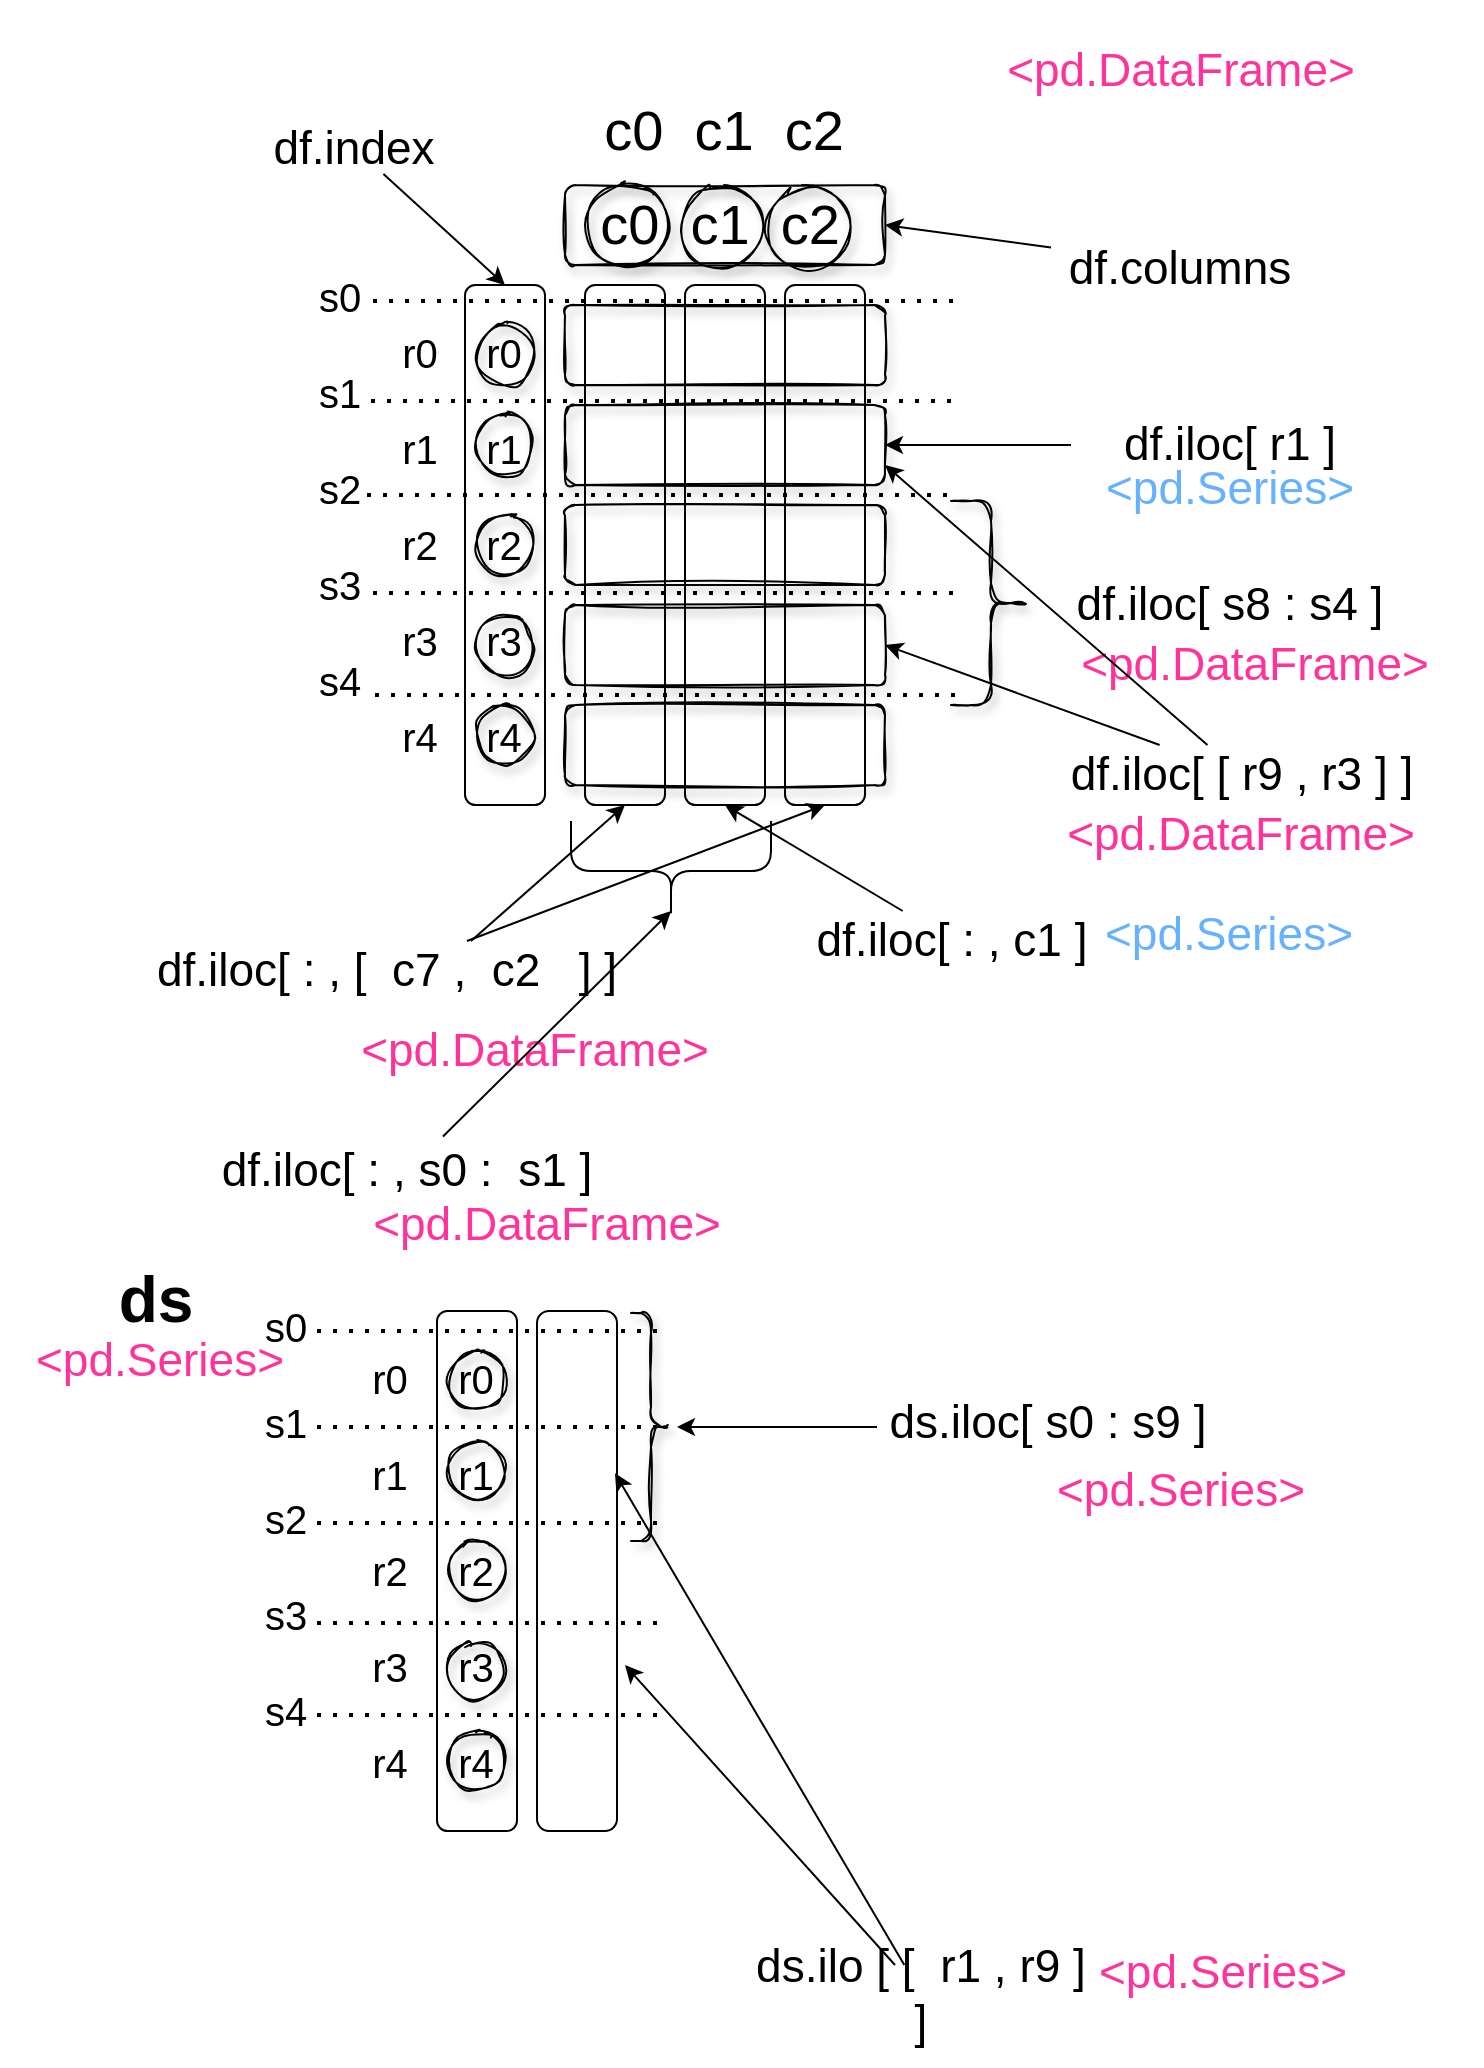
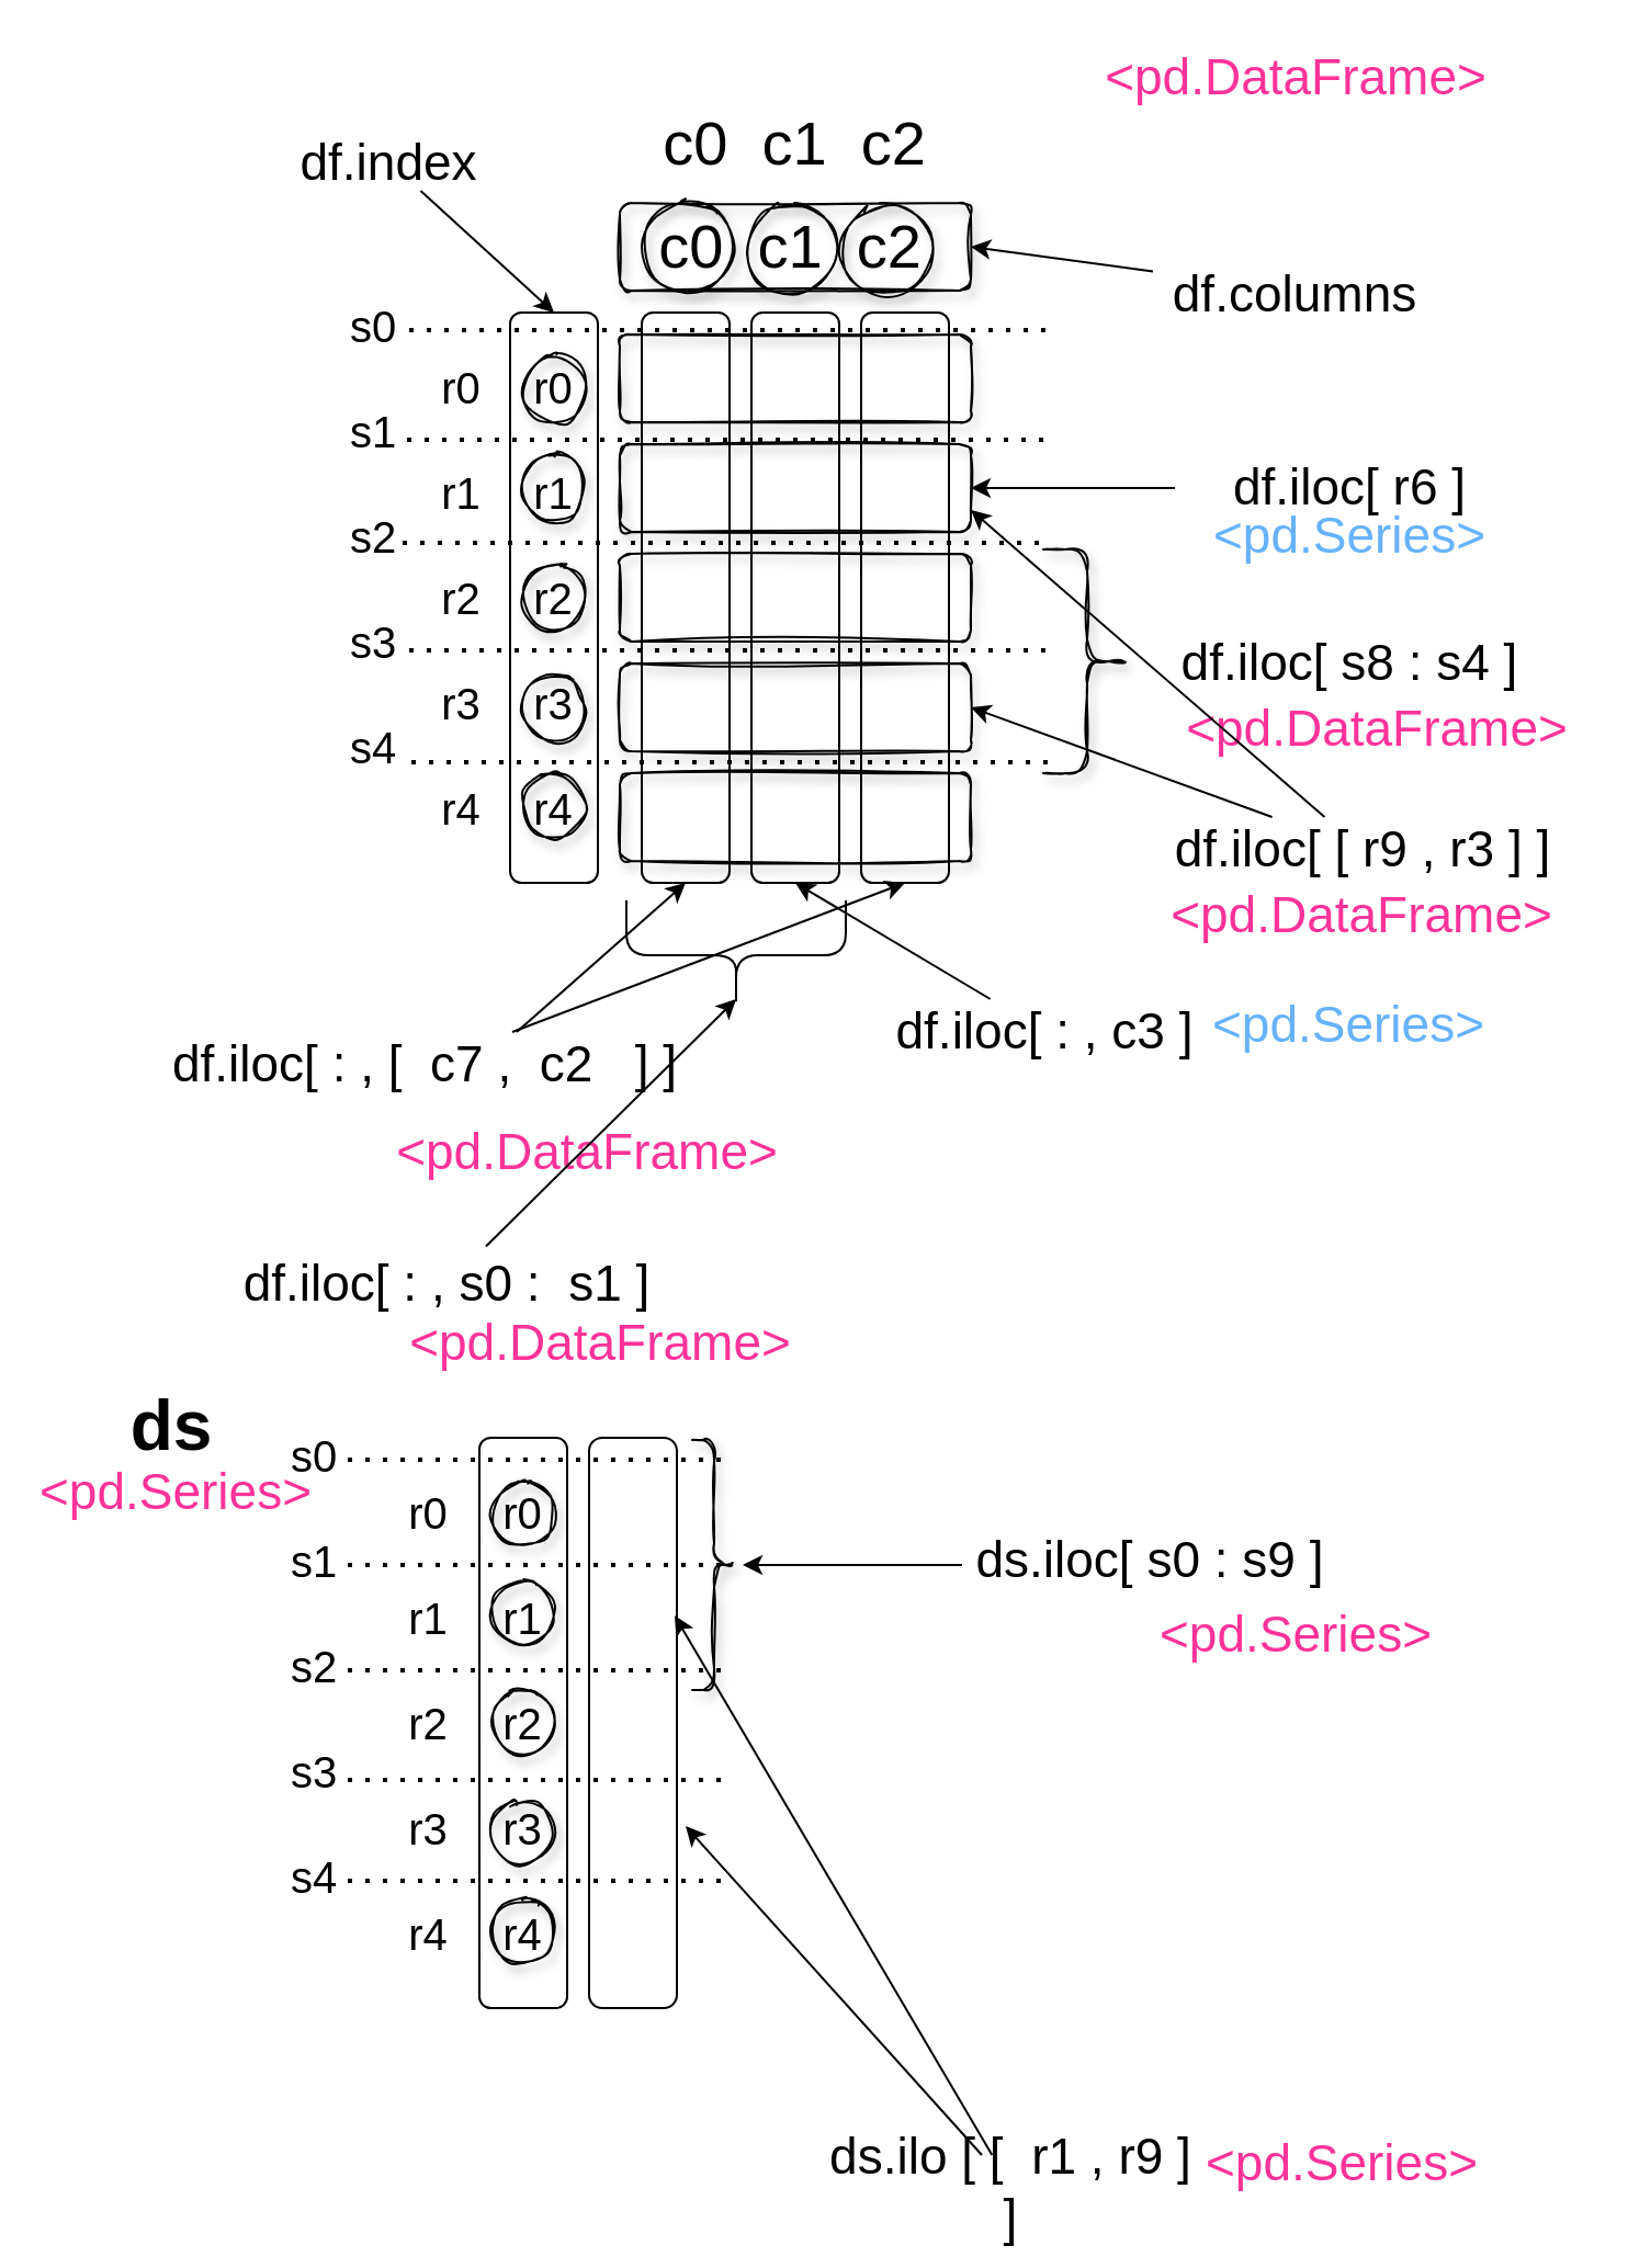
- <mxCell id="42" value="df.iloc[ r1 ]" style="text;html=1;strokeColor=none;fillColor=none;align=center;verticalAlign=middle;whiteSpace=wrap;rounded=0;shadow=1;sketch=1;fontSize=23;" parent="1" vertex="1"><mxGeometry x="535" y="207" width="160" height="30" as="geometry" /></mxCell>
+ <mxCell id="42" value="df.iloc[ r6 ]" style="text;html=1;strokeColor=none;fillColor=none;align=center;verticalAlign=middle;whiteSpace=wrap;rounded=0;shadow=1;sketch=1;fontSize=23;" parent="1" vertex="1"><mxGeometry x="535" y="207" width="160" height="30" as="geometry" /></mxCell>
- <mxCell id="52" value="df.iloc[ : , c1 ]" style="text;html=1;strokeColor=none;fillColor=none;align=center;verticalAlign=middle;whiteSpace=wrap;rounded=0;shadow=1;sketch=1;fontSize=23;movable=1;resizable=1;rotatable=1;deletable=1;editable=1;connectable=1;" parent="1" vertex="1"><mxGeometry x="366" y="455" width="220" height="30" as="geometry" /></mxCell>
+ <mxCell id="52" value="df.iloc[ : , c3 ]" style="text;html=1;strokeColor=none;fillColor=none;align=center;verticalAlign=middle;whiteSpace=wrap;rounded=0;shadow=1;sketch=1;fontSize=23;movable=1;resizable=1;rotatable=1;deletable=1;editable=1;connectable=1;" parent="1" vertex="1"><mxGeometry x="366" y="455" width="220" height="30" as="geometry" /></mxCell>
